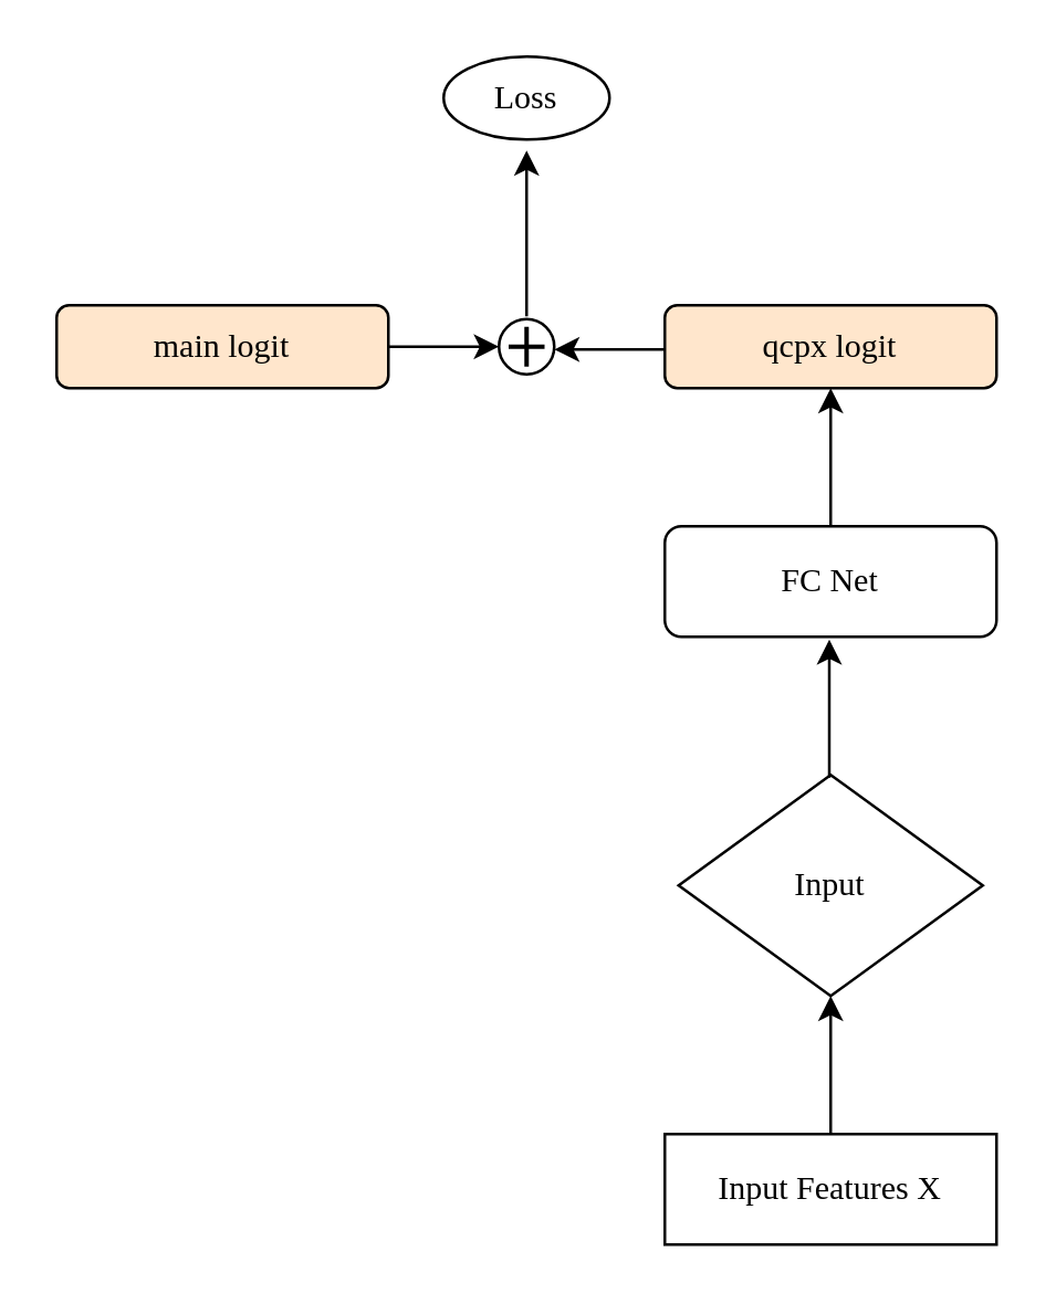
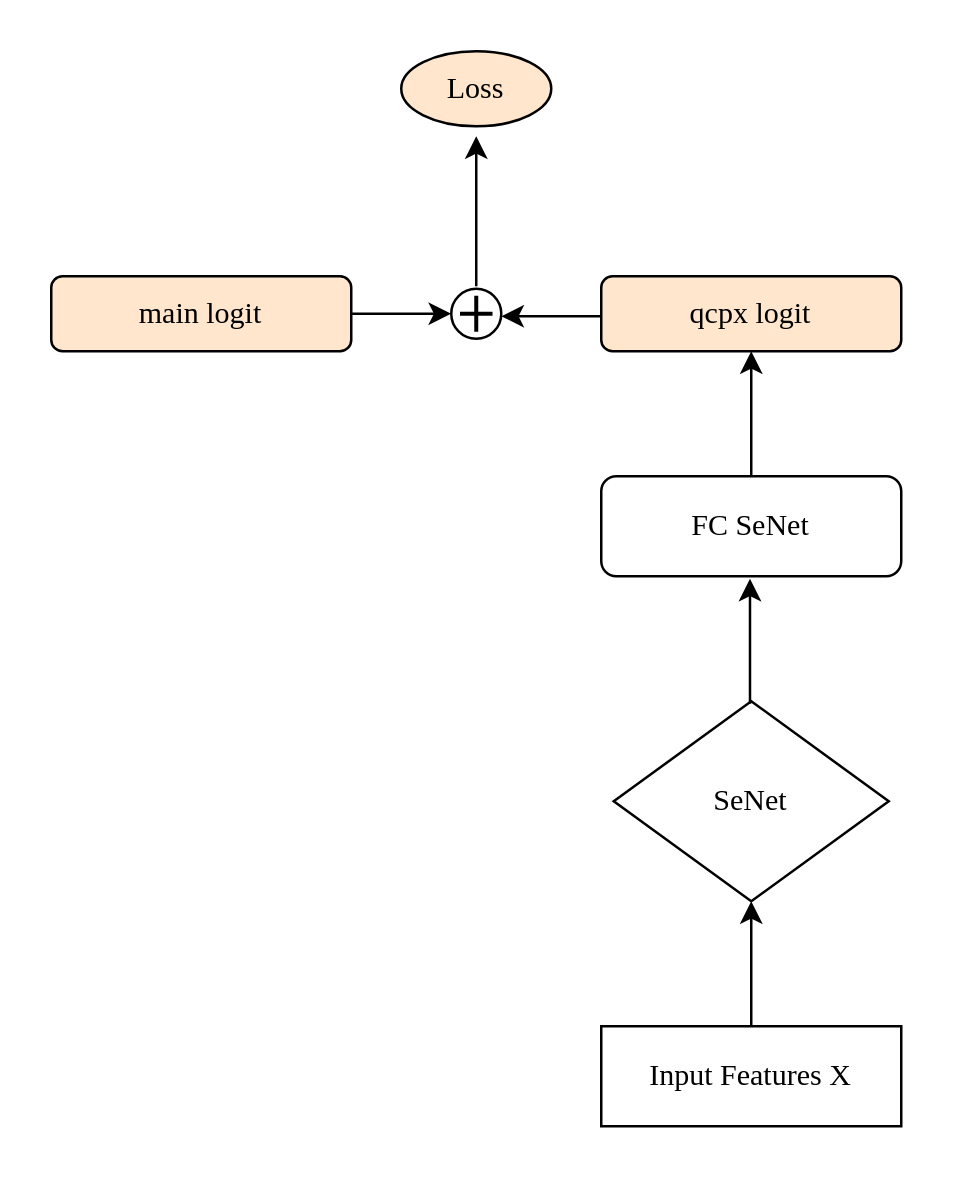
- <mxCell id="16" value="Loss" style="ellipse;whiteSpace=wrap;html=1;fontFamily=Comic Sans MS;" vertex="1" parent="1"><mxGeometry x="160" y="20" width="60" height="30" as="geometry" /></mxCell>
+ <mxCell id="16" value="Loss" style="ellipse;whiteSpace=wrap;html=1;fontFamily=Comic Sans MS;fillColor=#ffe6cc;" vertex="1" parent="1"><mxGeometry x="160" y="20" width="60" height="30" as="geometry" /></mxCell>
- <mxCell id="6" value="FC Net" style="rounded=1;whiteSpace=wrap;html=1;fontFamily=Comic Sans MS;" vertex="1" parent="1"><mxGeometry x="240" y="190" width="120" height="40" as="geometry" /></mxCell>
+ <mxCell id="6" value="FC SeNet" style="rounded=1;whiteSpace=wrap;html=1;fontFamily=Comic Sans MS;" vertex="1" parent="1"><mxGeometry x="240" y="190" width="120" height="40" as="geometry" /></mxCell>
- <mxCell id="4" value="Input" style="rhombus;whiteSpace=wrap;html=1;fontFamily=Comic Sans MS;" vertex="1" parent="1"><mxGeometry x="245" y="280" width="110" height="80" as="geometry" /></mxCell>
+ <mxCell id="4" value="SeNet" style="rhombus;whiteSpace=wrap;html=1;fontFamily=Comic Sans MS;" vertex="1" parent="1"><mxGeometry x="245" y="280" width="110" height="80" as="geometry" /></mxCell>
